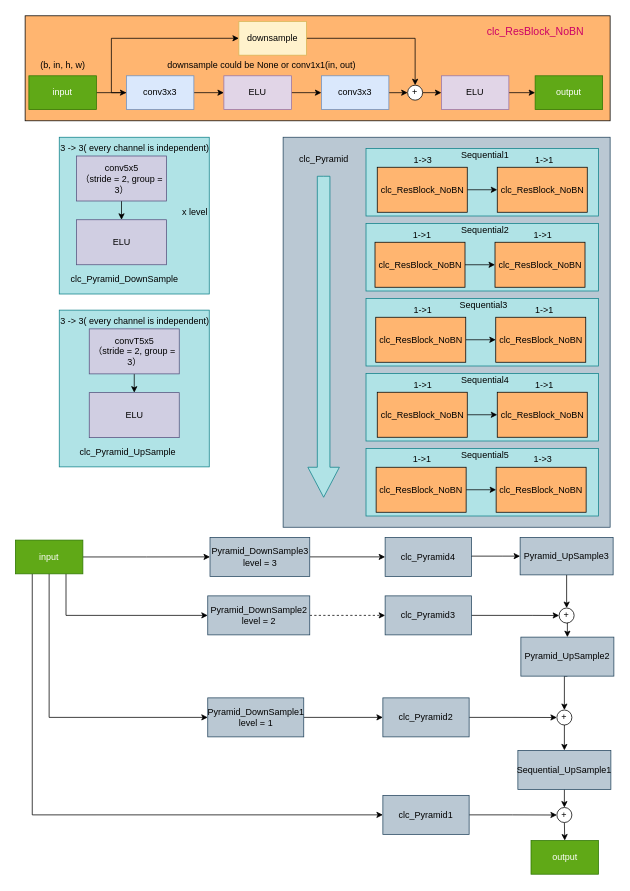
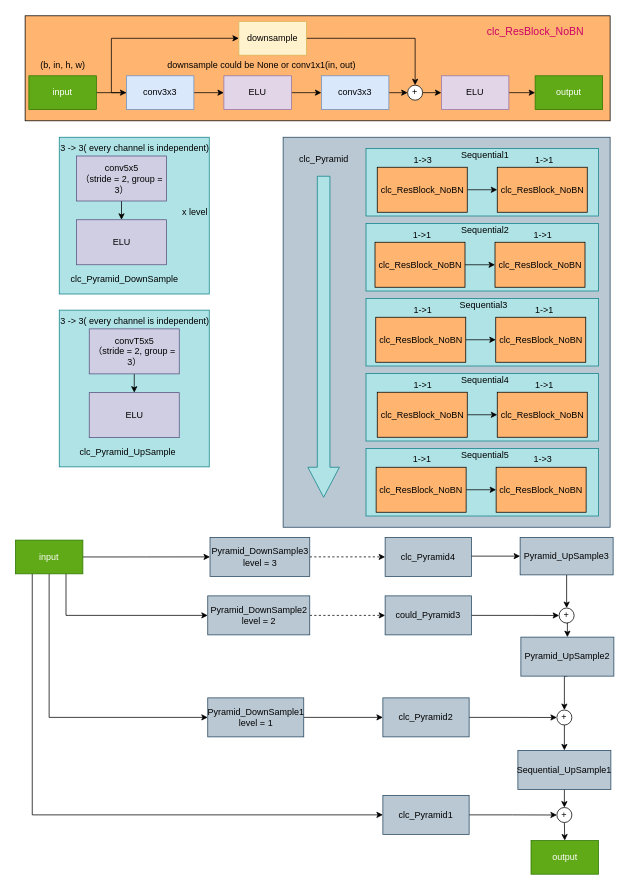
- <mxCell id="85" style="edgeStyle=orthogonalEdgeStyle;rounded=0;orthogonalLoop=1;jettySize=auto;html=1;exitX=1;exitY=0.5;exitDx=0;exitDy=0;entryX=0;entryY=0.5;entryDx=0;entryDy=0;" parent="1" source="86" target="67" edge="1"><mxGeometry relative="1" as="geometry" /></mxCell>
+ <mxCell id="85" style="edgeStyle=orthogonalEdgeStyle;rounded=0;orthogonalLoop=1;jettySize=auto;html=1;exitX=1;exitY=0.5;exitDx=0;exitDy=0;entryX=0;entryY=0.5;entryDx=0;entryDy=0;dashed=1;" parent="1" source="86" target="67" edge="1"><mxGeometry relative="1" as="geometry" /></mxCell>
- <mxCell id="65" value="clc_Pyramid3" style="rounded=0;whiteSpace=wrap;html=1;fillColor=#bac8d3;strokeColor=#23445d;" parent="1" vertex="1"><mxGeometry x="513" y="794" width="115" height="52" as="geometry" /></mxCell>
+ <mxCell id="65" value="could_Pyramid3" style="rounded=0;whiteSpace=wrap;html=1;fillColor=#bac8d3;strokeColor=#23445d;" parent="1" vertex="1"><mxGeometry x="513" y="794" width="115" height="52" as="geometry" /></mxCell>
